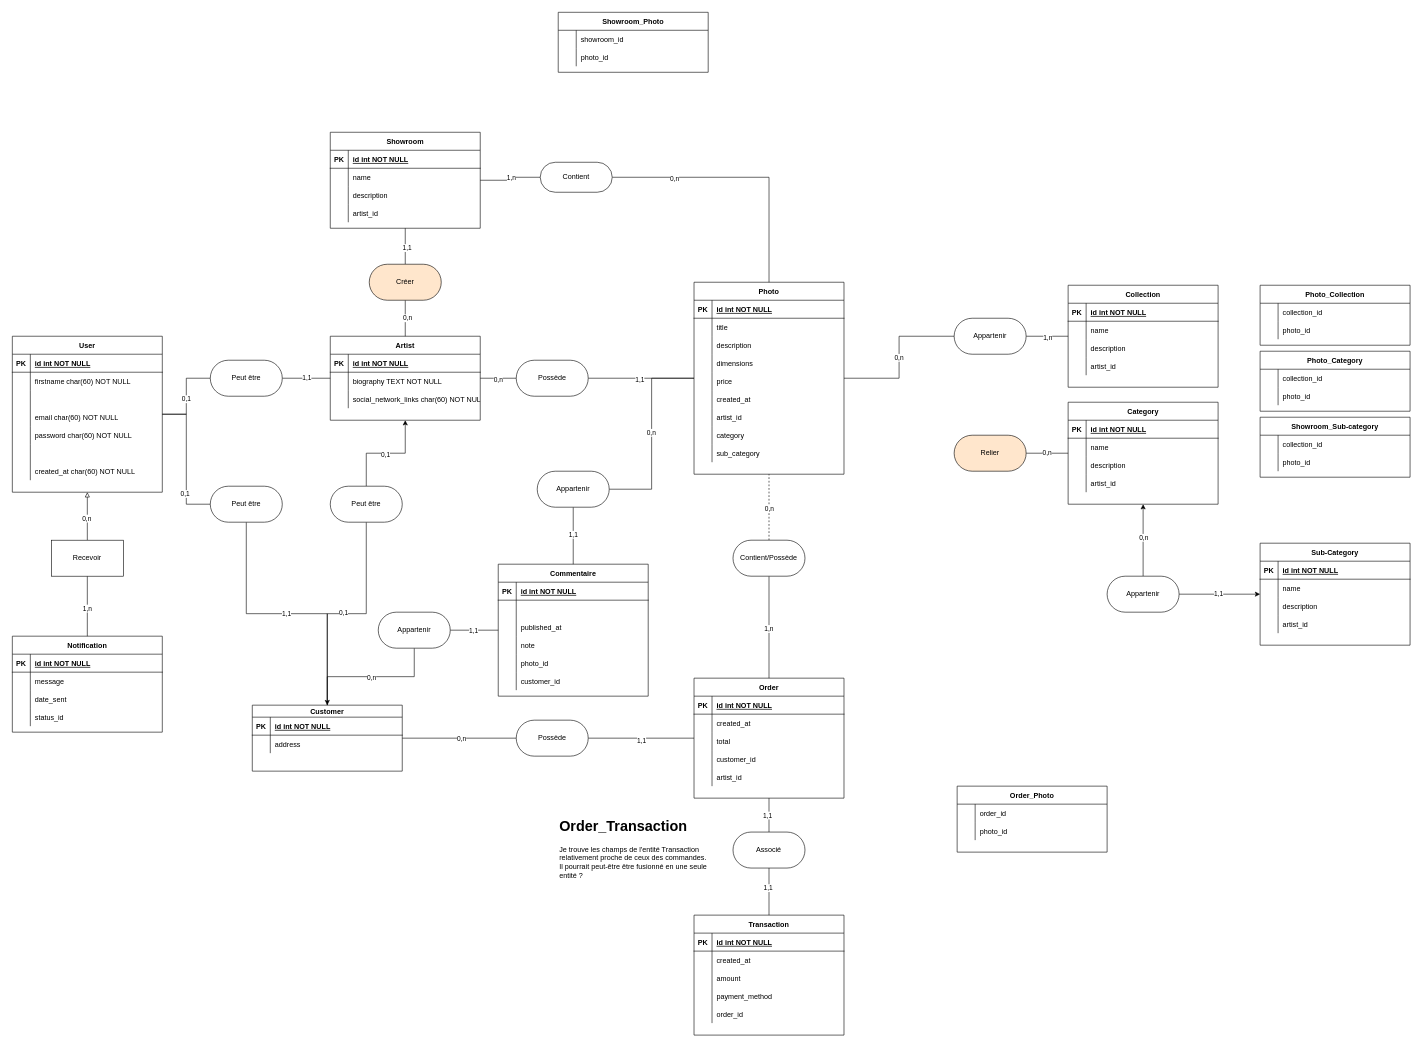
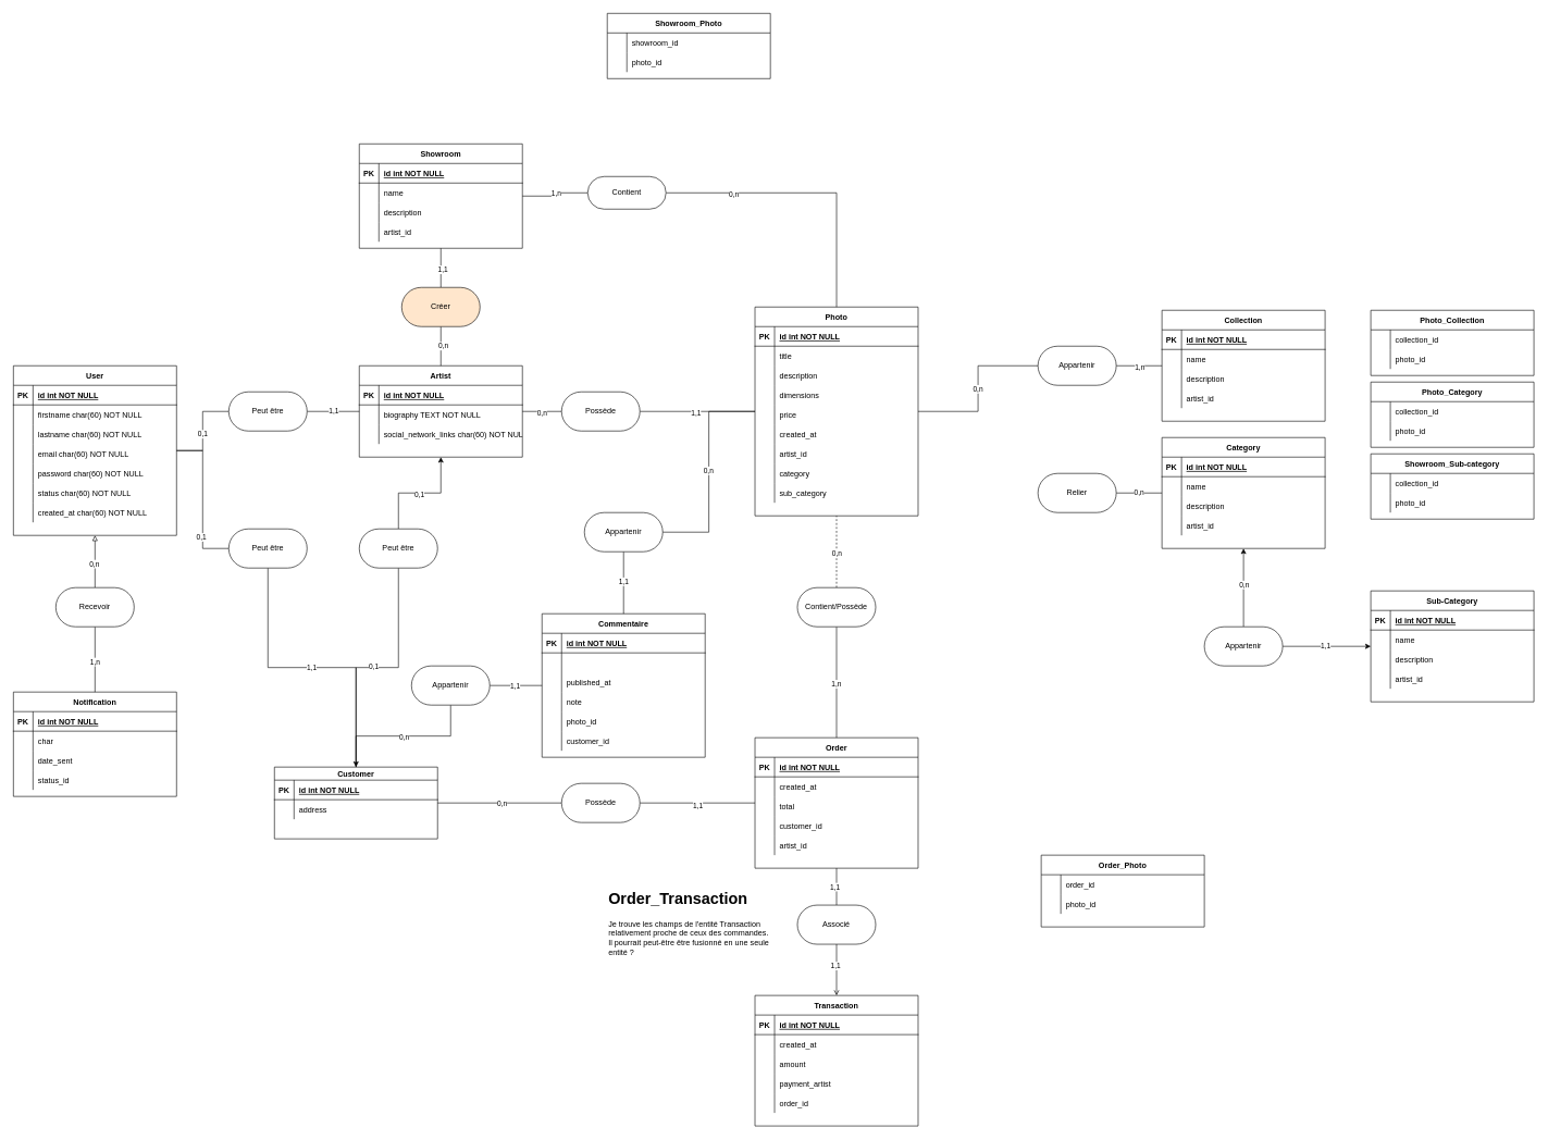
+ <mxCell id="58" value="lastname char(60) NOT NULL" style="shape=partialRectangle;overflow=hidden;connectable=0;fillColor=none;top=0;left=0;bottom=0;right=0;align=left;spacingLeft=6;" vertex="1" parent="56"><mxGeometry x="30" width="220" height="30" as="geometry"><mxRectangle width="220" height="30" as="alternateBounds" /></mxGeometry></mxCell>
+ <mxCell id="67" value="status char(60) NOT NULL" style="shape=partialRectangle;overflow=hidden;connectable=0;fillColor=none;top=0;left=0;bottom=0;right=0;align=left;spacingLeft=6;" vertex="1" parent="65"><mxGeometry x="30" width="220" height="30" as="geometry"><mxRectangle width="220" height="30" as="alternateBounds" /></mxGeometry></mxCell>
- <mxCell id="234" value="Relier" style="rounded=1;whiteSpace=wrap;html=1;arcSize=50;fillColor=#ffe6cc;" vertex="1" parent="1"><mxGeometry x="1590" y="725" width="120" height="60" as="geometry" /></mxCell>
+ <mxCell id="234" value="Relier" style="rounded=1;whiteSpace=wrap;html=1;arcSize=50;" vertex="1" parent="1"><mxGeometry x="1590" y="725" width="120" height="60" as="geometry" /></mxCell>
- <mxCell id="282" value="Recevoir" style="whiteSpace=wrap;html=1;arcSize=50;rounded=0;" vertex="1" parent="1"><mxGeometry x="85" y="900" width="120" height="60" as="geometry" /></mxCell>
+ <mxCell id="282" value="Recevoir" style="rounded=1;whiteSpace=wrap;html=1;arcSize=50;" vertex="1" parent="1"><mxGeometry x="85" y="900" width="120" height="60" as="geometry" /></mxCell>
- <mxCell id="166" value="message" style="shape=partialRectangle;overflow=hidden;connectable=0;fillColor=none;top=0;left=0;bottom=0;right=0;align=left;spacingLeft=6;" vertex="1" parent="164"><mxGeometry x="30" width="220" height="30" as="geometry"><mxRectangle width="220" height="30" as="alternateBounds" /></mxGeometry></mxCell>
+ <mxCell id="166" value="char" style="shape=partialRectangle;overflow=hidden;connectable=0;fillColor=none;top=0;left=0;bottom=0;right=0;align=left;spacingLeft=6;" vertex="1" parent="164"><mxGeometry x="30" width="220" height="30" as="geometry"><mxRectangle width="220" height="30" as="alternateBounds" /></mxGeometry></mxCell>
- <mxCell id="264" style="edgeStyle=orthogonalEdgeStyle;rounded=0;orthogonalLoop=1;jettySize=auto;html=1;endArrow=none;endFill=0;" edge="1" parent="1" source="266" target="137"><mxGeometry relative="1" as="geometry" /></mxCell>
+ <mxCell id="264" style="edgeStyle=orthogonalEdgeStyle;rounded=0;orthogonalLoop=1;jettySize=auto;html=1;endArrow=open;endFill=0;" edge="1" parent="1" source="266" target="137"><mxGeometry relative="1" as="geometry" /></mxCell>
- <mxCell id="149" value="payment_method" style="shape=partialRectangle;overflow=hidden;connectable=0;fillColor=none;top=0;left=0;bottom=0;right=0;align=left;spacingLeft=6;" vertex="1" parent="147"><mxGeometry x="30" width="220" height="30" as="geometry"><mxRectangle width="220" height="30" as="alternateBounds" /></mxGeometry></mxCell>
+ <mxCell id="149" value="payment_artist" style="shape=partialRectangle;overflow=hidden;connectable=0;fillColor=none;top=0;left=0;bottom=0;right=0;align=left;spacingLeft=6;" vertex="1" parent="147"><mxGeometry x="30" width="220" height="30" as="geometry"><mxRectangle width="220" height="30" as="alternateBounds" /></mxGeometry></mxCell>
